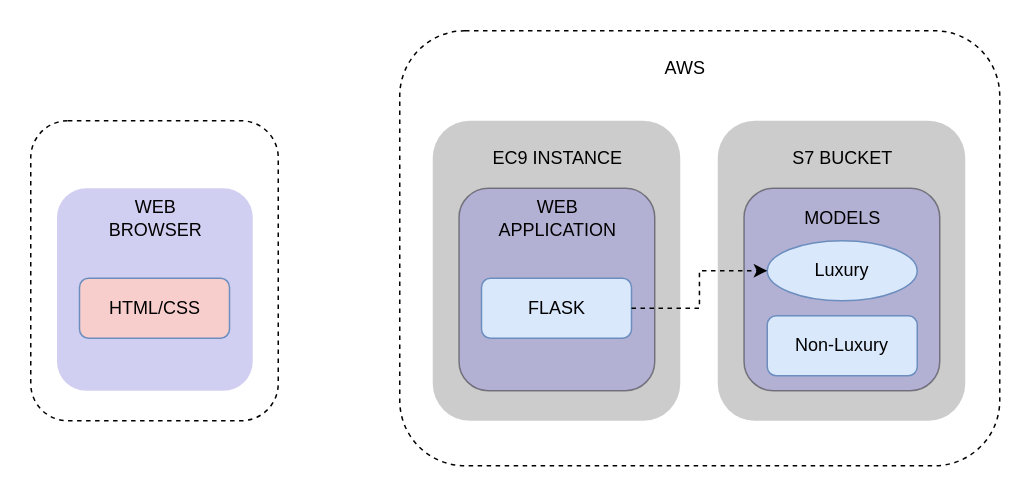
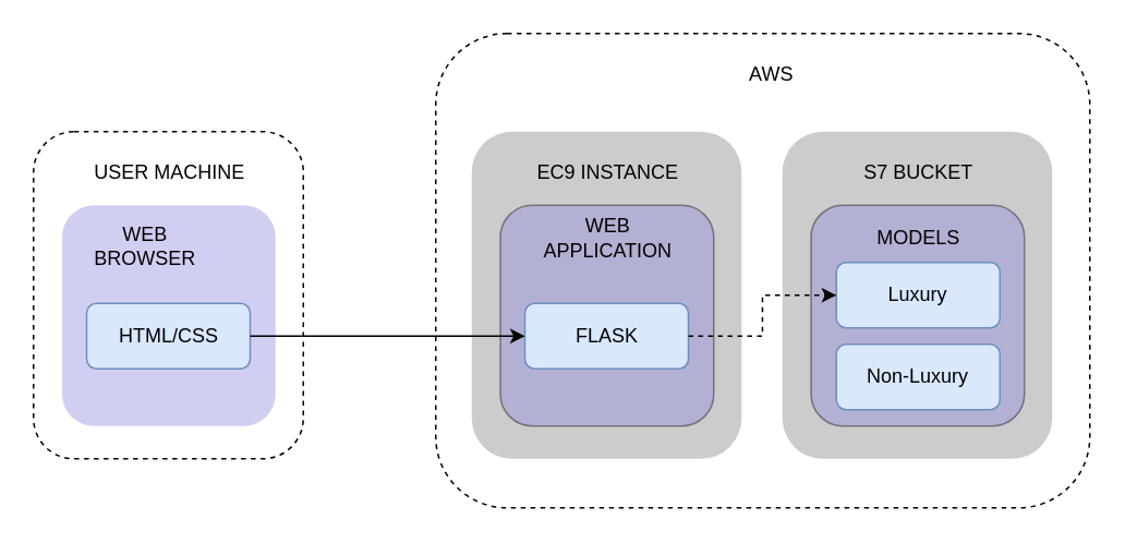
- <mxCell id="18" value="AWS" style="text;html=1;align=center;verticalAlign=middle;resizable=0;points=[];autosize=1;strokeColor=none;fillColor=none;" vertex="1" parent="1"><mxGeometry x="431" y="30" width="50" height="30" as="geometry" /></mxCell>
+ <mxCell id="18" value="AWS" style="text;html=1;align=center;verticalAlign=middle;resizable=0;points=[];autosize=1;strokeColor=none;fillColor=none;" vertex="1" parent="1"><mxGeometry x="446" y="30" width="50" height="30" as="geometry" /></mxCell>
+ <mxCell id="4" value="USER MACHINE" style="text;html=1;align=center;verticalAlign=middle;resizable=0;points=[];autosize=1;strokeColor=none;fillColor=none;" vertex="1" parent="1"><mxGeometry x="43" y="90" width="120" height="30" as="geometry" /></mxCell>
- <mxCell id="6" value="WEB&lt;div&gt;BROWSER&lt;/div&gt;" style="text;html=1;align=center;verticalAlign=middle;resizable=0;points=[];autosize=1;strokeColor=none;fillColor=none;" vertex="1" parent="1"><mxGeometry x="57.5" y="125" width="90" height="40" as="geometry" /></mxCell>
+ <mxCell id="6" value="WEB&lt;div&gt;BROWSER&lt;/div&gt;" style="text;html=1;align=center;verticalAlign=middle;resizable=0;points=[];autosize=1;strokeColor=none;fillColor=none;" vertex="1" parent="1"><mxGeometry x="42.5" y="130" width="90" height="40" as="geometry" /></mxCell>
- <mxCell id="19" value="Luxury" style="ellipse;whiteSpace=wrap;html=1;fillColor=#dae8fc;strokeColor=#6c8ebf;" vertex="1" parent="1"><mxGeometry x="511" y="160" width="100" height="40" as="geometry" /></mxCell>
+ <mxCell id="19" value="Luxury" style="rounded=1;whiteSpace=wrap;html=1;fillColor=#dae8fc;strokeColor=#6c8ebf;" vertex="1" parent="1"><mxGeometry x="511" y="160" width="100" height="40" as="geometry" /></mxCell>
- <mxCell id="7" value="HTML/CSS" style="rounded=1;whiteSpace=wrap;html=1;fillColor=#f8cecc;strokeColor=#6c8ebf;" vertex="1" parent="1"><mxGeometry x="52.5" y="185" width="100" height="40" as="geometry" /></mxCell>
+ <mxCell id="7" value="HTML/CSS" style="rounded=1;whiteSpace=wrap;html=1;fillColor=#dae8fc;strokeColor=#6c8ebf;" vertex="1" parent="1"><mxGeometry x="52.5" y="185" width="100" height="40" as="geometry" /></mxCell>
+ <mxCell id="21" style="edgeStyle=orthogonalEdgeStyle;rounded=0;orthogonalLoop=1;jettySize=auto;html=1;exitX=1;exitY=0.5;exitDx=0;exitDy=0;entryX=0;entryY=0.5;entryDx=0;entryDy=0;" edge="1" parent="1" source="7" target="12"><mxGeometry relative="1" as="geometry" /></mxCell>
